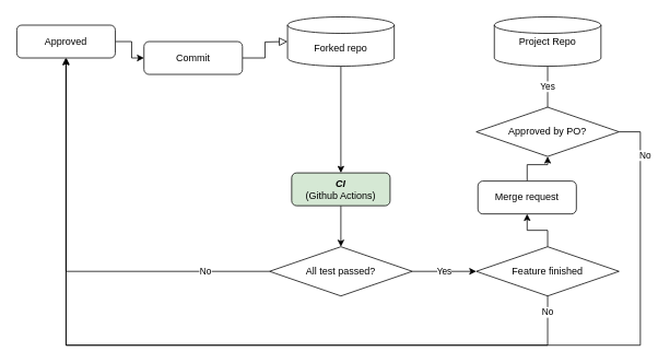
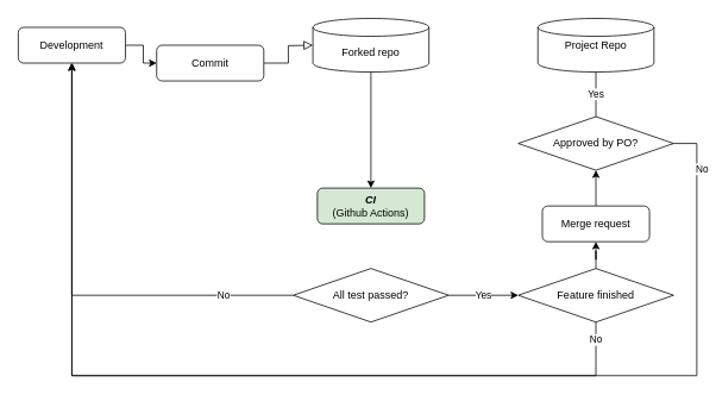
- <mxCell id="22" value="Approved" style="rounded=1;whiteSpace=wrap;html=1;fontSize=12;glass=0;strokeWidth=1;shadow=0;" parent="1" vertex="1"><mxGeometry x="20" y="30" width="120" height="40" as="geometry" /></mxCell>
+ <mxCell id="22" value="Development" style="rounded=1;whiteSpace=wrap;html=1;fontSize=12;glass=0;strokeWidth=1;shadow=0;" parent="1" vertex="1"><mxGeometry x="20" y="30" width="120" height="40" as="geometry" /></mxCell>
- <mxCell id="12" value="Merge request" style="rounded=1;whiteSpace=wrap;html=1;fontSize=12;glass=0;strokeWidth=1;shadow=0;" parent="1" vertex="1"><mxGeometry x="582" y="220" width="120" height="40" as="geometry" /></mxCell>
+ <mxCell id="12" value="Merge request" style="rounded=1;whiteSpace=wrap;html=1;fontSize=12;glass=0;strokeWidth=1;shadow=0;" parent="1" vertex="1"><mxGeometry x="607" y="230" width="120" height="40" as="geometry" /></mxCell>
- <mxCell id="6" style="edgeStyle=orthogonalEdgeStyle;rounded=0;orthogonalLoop=1;jettySize=auto;html=1;" parent="1" source="7" target="10" edge="1"><mxGeometry relative="1" as="geometry" /></mxCell>
